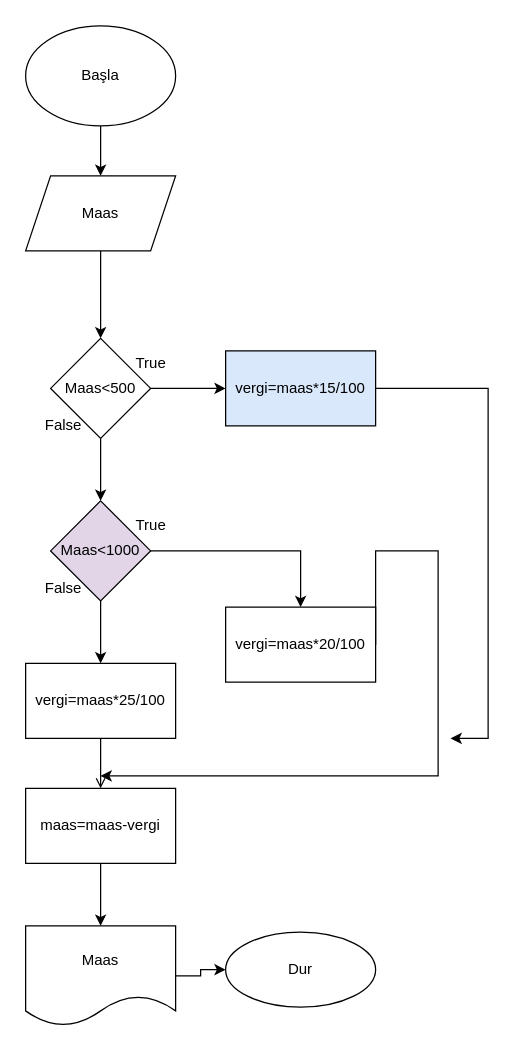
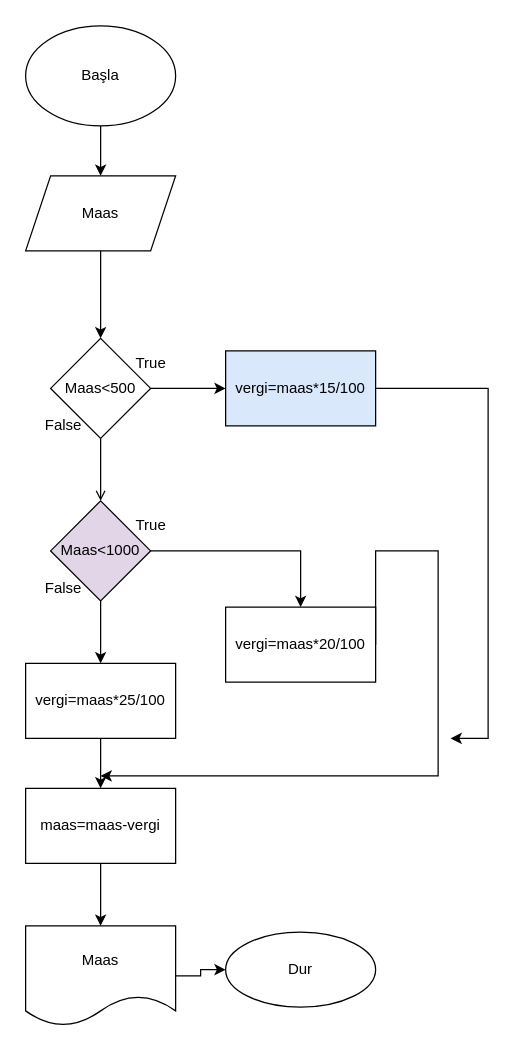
- <mxCell id="6" value="" style="edgeStyle=orthogonalEdgeStyle;rounded=0;orthogonalLoop=1;jettySize=auto;html=1;" edge="1" parent="1" source="8" target="11"><mxGeometry relative="1" as="geometry" /></mxCell>
+ <mxCell id="6" value="" style="edgeStyle=orthogonalEdgeStyle;rounded=0;orthogonalLoop=1;jettySize=auto;html=1;endArrow=open;" edge="1" parent="1" source="8" target="11"><mxGeometry relative="1" as="geometry" /></mxCell>
- <mxCell id="20" value="" style="edgeStyle=orthogonalEdgeStyle;rounded=0;orthogonalLoop=1;jettySize=auto;html=1;endArrow=open;" edge="1" parent="1" source="21" target="23"><mxGeometry relative="1" as="geometry" /></mxCell>
+ <mxCell id="20" value="" style="edgeStyle=orthogonalEdgeStyle;rounded=0;orthogonalLoop=1;jettySize=auto;html=1;" edge="1" parent="1" source="21" target="23"><mxGeometry relative="1" as="geometry" /></mxCell>
